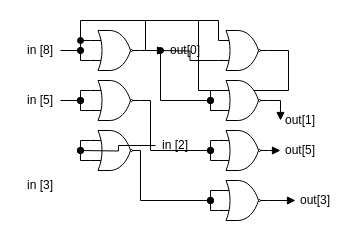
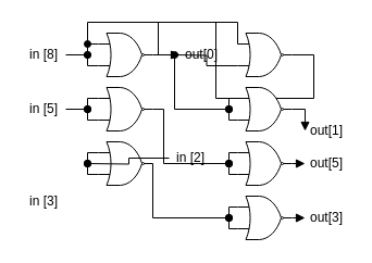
- <mxCell id="36" value="out[3]" style="text;html=1;strokeColor=none;fillColor=none;align=center;verticalAlign=middle;whiteSpace=wrap;rounded=0;" parent="1" vertex="1"><mxGeometry x="295" y="190" width="40" height="20" as="geometry" /></mxCell>
+ <mxCell id="36" value="out[3]" style="text;html=1;strokeColor=none;fillColor=none;align=center;verticalAlign=middle;whiteSpace=wrap;rounded=0;" parent="1" vertex="1"><mxGeometry x="280" y="190" width="40" height="20" as="geometry" /></mxCell>
